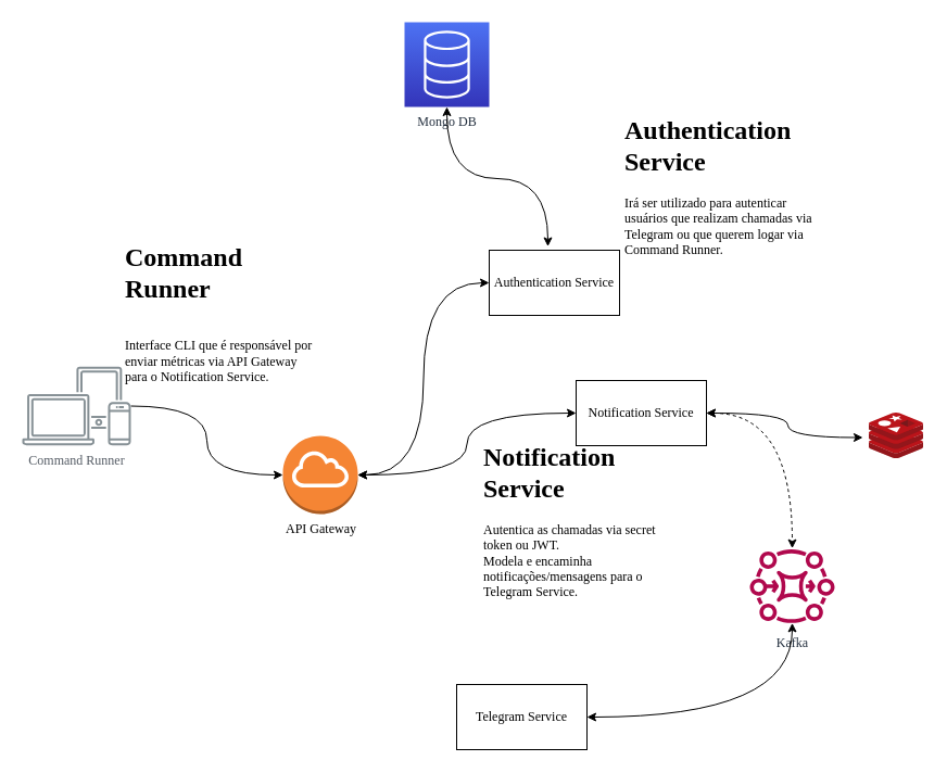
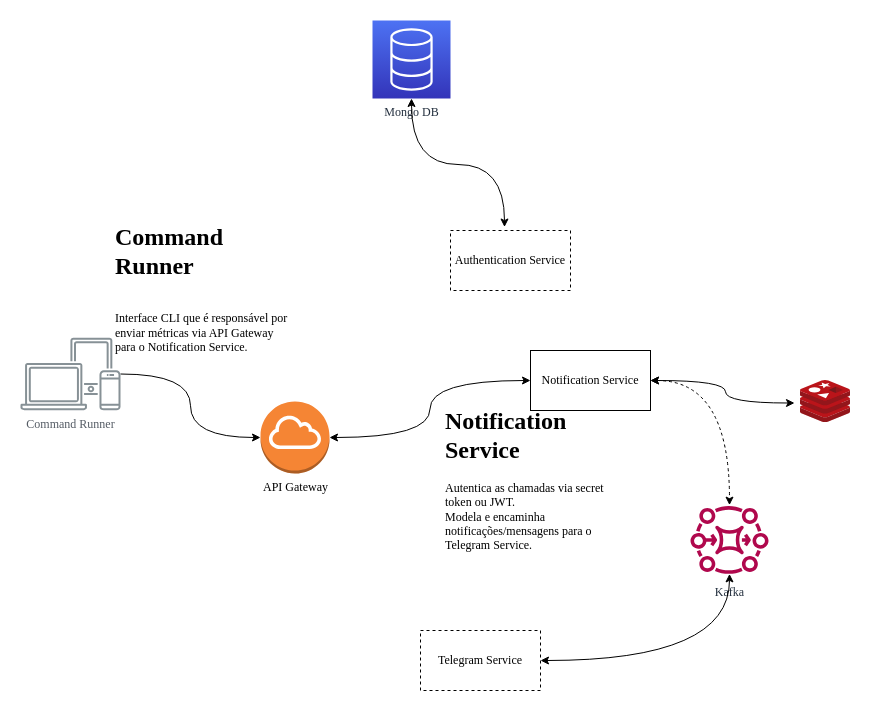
- <mxCell id="15" value="&lt;h1&gt;Authentication Service&lt;/h1&gt;&lt;div&gt;Irá ser utilizado para autenticar usuários que realizam chamadas via Telegram ou que querem logar via Command Runner.&lt;/div&gt;" style="text;html=1;strokeColor=none;fillColor=none;spacing=5;spacingTop=-20;whiteSpace=wrap;overflow=hidden;rounded=0;fontFamily=Verdana;" vertex="1" parent="1"><mxGeometry x="570" y="100" width="190" height="143" as="geometry" /></mxCell>
- <mxCell id="5" value="Authentication Service" style="rounded=0;whiteSpace=wrap;html=1;fontFamily=Verdana;" vertex="1" parent="1"><mxGeometry x="450" y="230" width="120" height="60" as="geometry" /></mxCell>
+ <mxCell id="5" value="Authentication Service" style="rounded=0;whiteSpace=wrap;html=1;fontFamily=Verdana;dashed=1;" vertex="1" parent="1"><mxGeometry x="450" y="230" width="120" height="60" as="geometry" /></mxCell>
- <mxCell id="6" value="" style="endArrow=classic;startArrow=classic;html=1;rounded=0;fontFamily=Verdana;exitX=1;exitY=0.5;exitDx=0;exitDy=0;exitPerimeter=0;entryX=0;entryY=0.5;entryDx=0;entryDy=0;edgeStyle=orthogonalEdgeStyle;curved=1;" edge="1" parent="1" source="4" target="5"><mxGeometry width="50" height="50" relative="1" as="geometry"><mxPoint x="490" y="460" as="sourcePoint" /><mxPoint x="540" y="410" as="targetPoint" /></mxGeometry></mxCell>
- <mxCell id="11" value="Telegram Service" style="rounded=0;whiteSpace=wrap;html=1;fontFamily=Verdana;" vertex="1" parent="1"><mxGeometry x="420" y="630" width="120" height="60" as="geometry" /></mxCell>
+ <mxCell id="11" value="Telegram Service" style="rounded=0;whiteSpace=wrap;html=1;fontFamily=Verdana;dashed=1;" vertex="1" parent="1"><mxGeometry x="420" y="630" width="120" height="60" as="geometry" /></mxCell>
